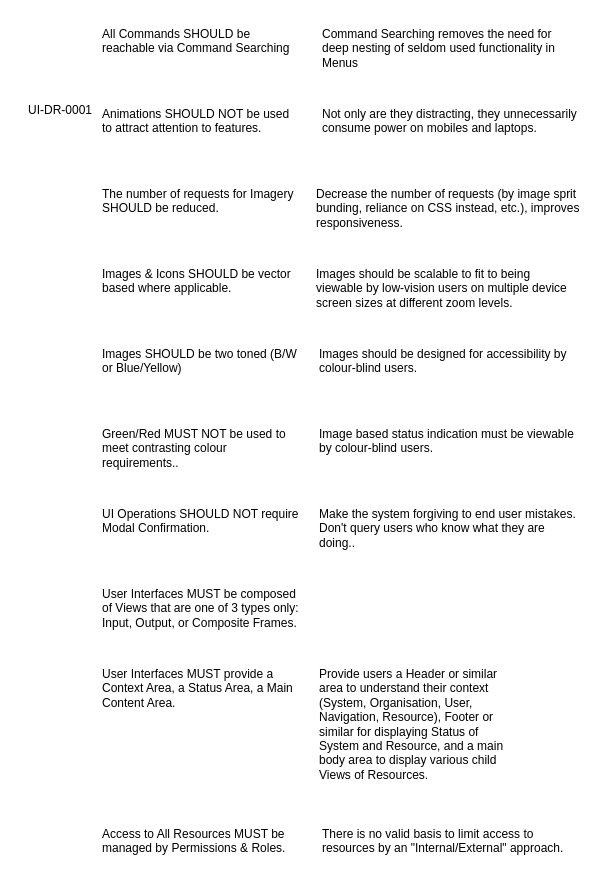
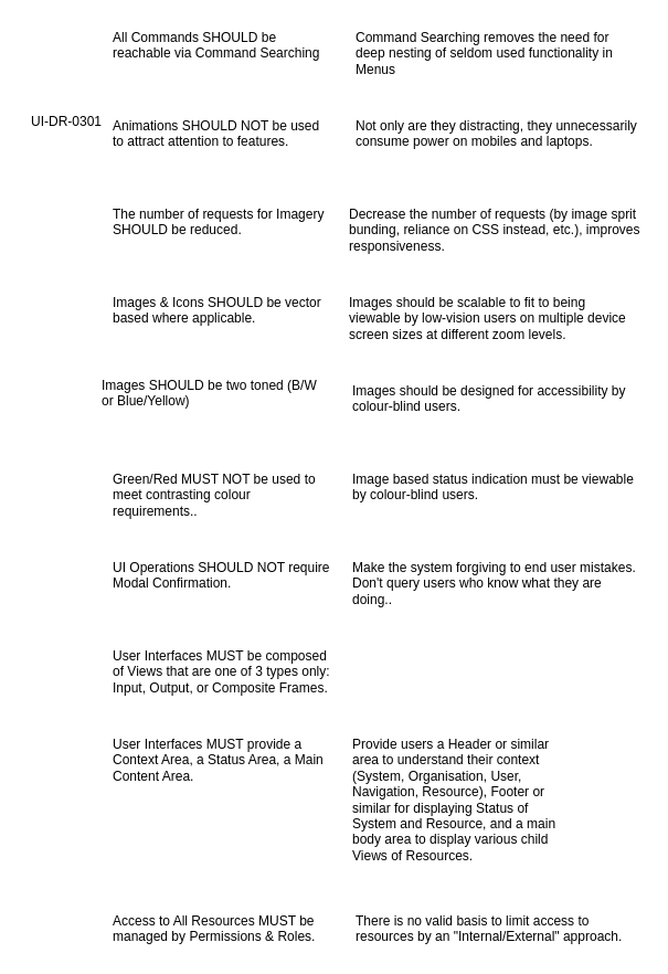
- <mxCell id="2" value="UI-DR-0001" style="text;html=1;strokeColor=none;fillColor=none;align=center;verticalAlign=middle;whiteSpace=wrap;rounded=0;" vertex="1" parent="1"><mxGeometry x="20" y="100" width="80" height="20" as="geometry" /></mxCell>
+ <mxCell id="2" value="UI-DR-0301" style="text;html=1;strokeColor=none;fillColor=none;align=center;verticalAlign=middle;whiteSpace=wrap;rounded=0;" vertex="1" parent="1"><mxGeometry x="20" y="100" width="80" height="20" as="geometry" /></mxCell>
- <mxCell id="9" value="Images SHOULD be two toned (B/W or Blue/Yellow)&amp;nbsp;" style="text;html=1;strokeColor=none;fillColor=none;align=left;verticalAlign=top;whiteSpace=wrap;rounded=0;" vertex="1" parent="1"><mxGeometry x="100" y="340" width="200" height="40" as="geometry" /></mxCell>
+ <mxCell id="9" value="Images SHOULD be two toned (B/W or Blue/Yellow)&amp;nbsp;" style="text;html=1;strokeColor=none;fillColor=none;align=left;verticalAlign=top;whiteSpace=wrap;rounded=0;" vertex="1" parent="1"><mxGeometry x="90" y="335" width="200" height="40" as="geometry" /></mxCell>
